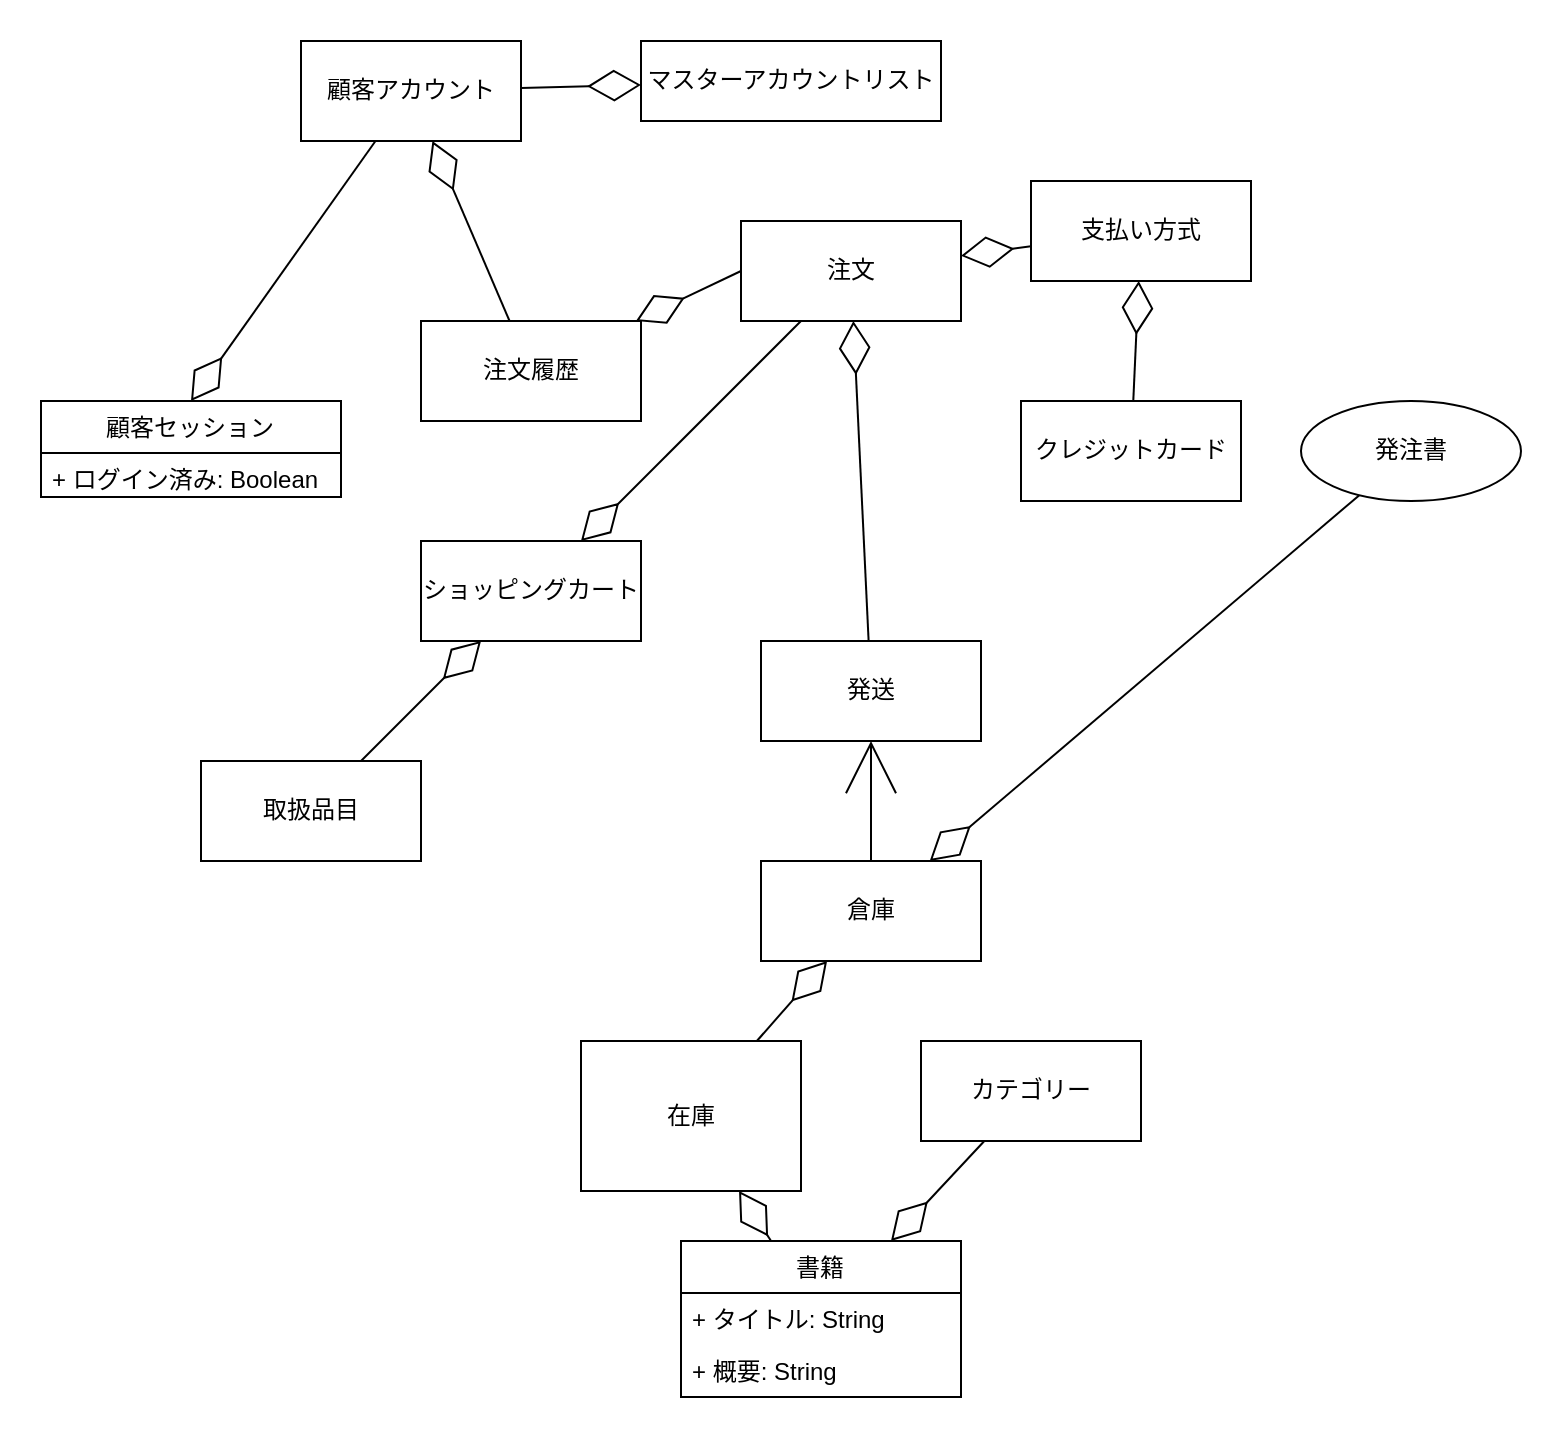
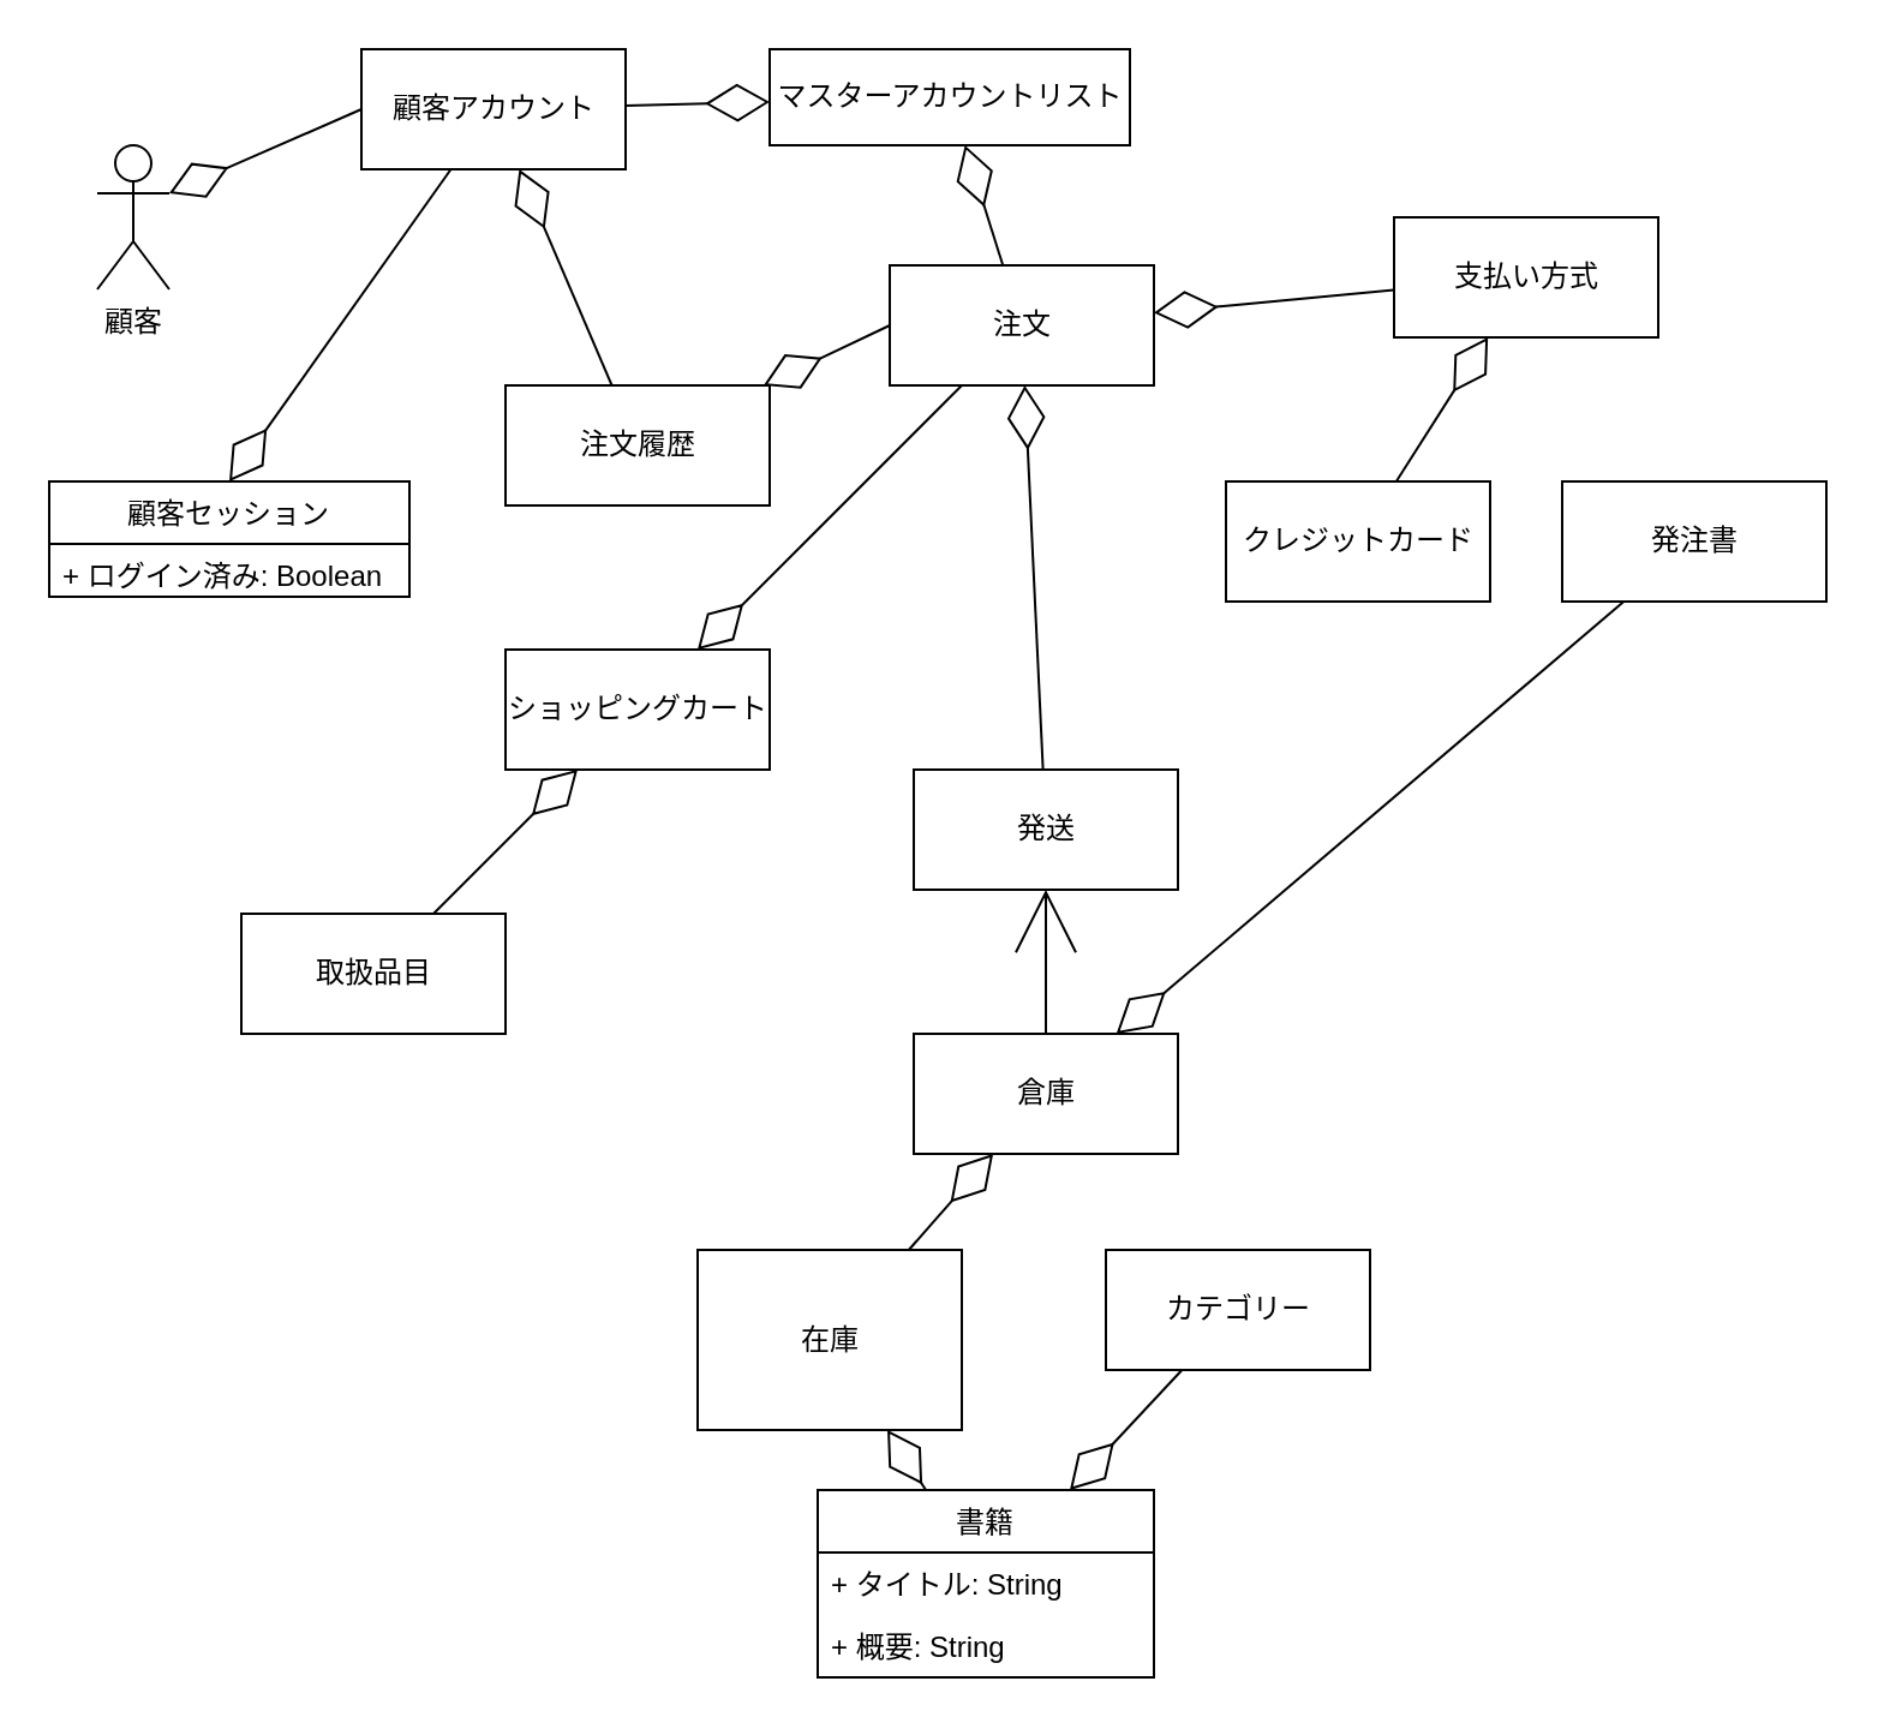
+ <mxCell id="6" value="" style="endArrow=diamondThin;endFill=0;endSize=24;html=1;rounded=0;strokeWidth=1;exitX=0;exitY=0.5;exitDx=0;exitDy=0;entryX=1;entryY=0.333;entryDx=0;entryDy=0;entryPerimeter=0;" edge="1" parent="1" source="5" target="2"><mxGeometry width="160" relative="1" as="geometry"><mxPoint x="40" y="200" as="sourcePoint" /><mxPoint x="200" y="200" as="targetPoint" /></mxGeometry></mxCell>
+ <mxCell id="2" value="顧客" style="shape=umlActor;verticalLabelPosition=bottom;verticalAlign=top;html=1;outlineConnect=0;" vertex="1" parent="1"><mxGeometry x="40" y="60" width="30" height="60" as="geometry" /></mxCell>
+ <mxCell id="10" value="" style="edgeStyle=none;rounded=0;orthogonalLoop=1;jettySize=auto;html=1;endArrow=diamondThin;endFill=0;endSize=24;strokeWidth=1;" edge="1" parent="1" source="13" target="9"><mxGeometry relative="1" as="geometry" /></mxCell>
- <mxCell id="15" value="支払い方式" style="html=1;" vertex="1" parent="1"><mxGeometry x="515" y="90" width="110" height="50" as="geometry" /></mxCell>
+ <mxCell id="15" value="支払い方式" style="html=1;" vertex="1" parent="1"><mxGeometry x="580" y="90" width="110" height="50" as="geometry" /></mxCell>
- <mxCell id="17" value="発注書" style="ellipse;html=1;" vertex="1" parent="1"><mxGeometry x="650" y="200" width="110" height="50" as="geometry" /></mxCell>
+ <mxCell id="17" value="発注書" style="html=1;" vertex="1" parent="1"><mxGeometry x="650" y="200" width="110" height="50" as="geometry" /></mxCell>
